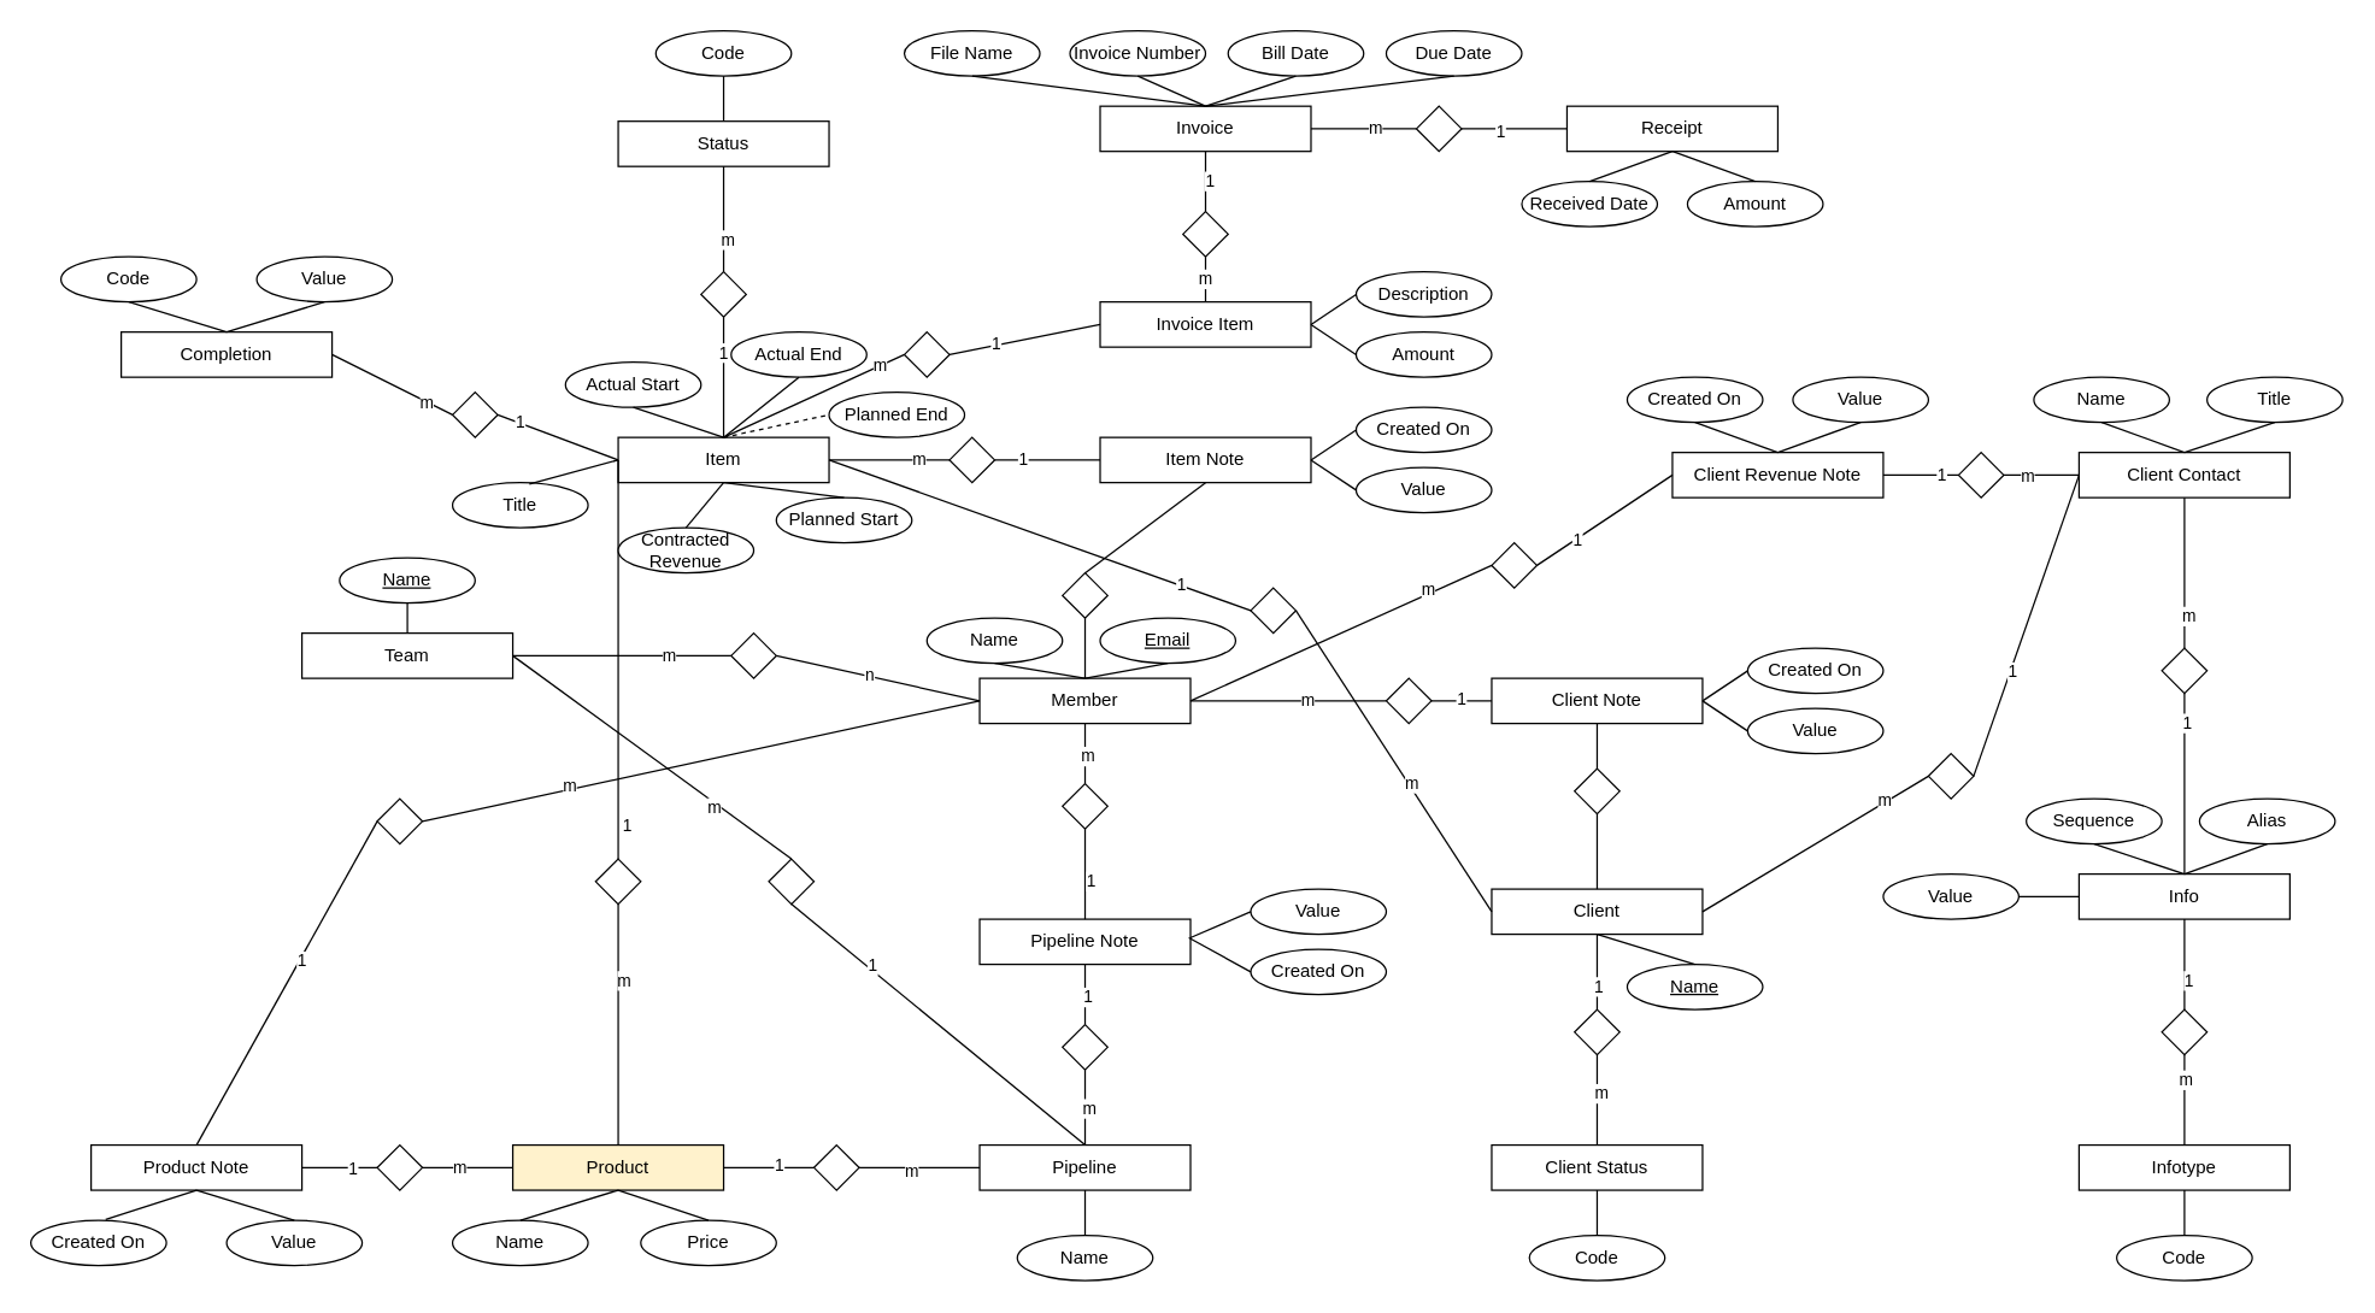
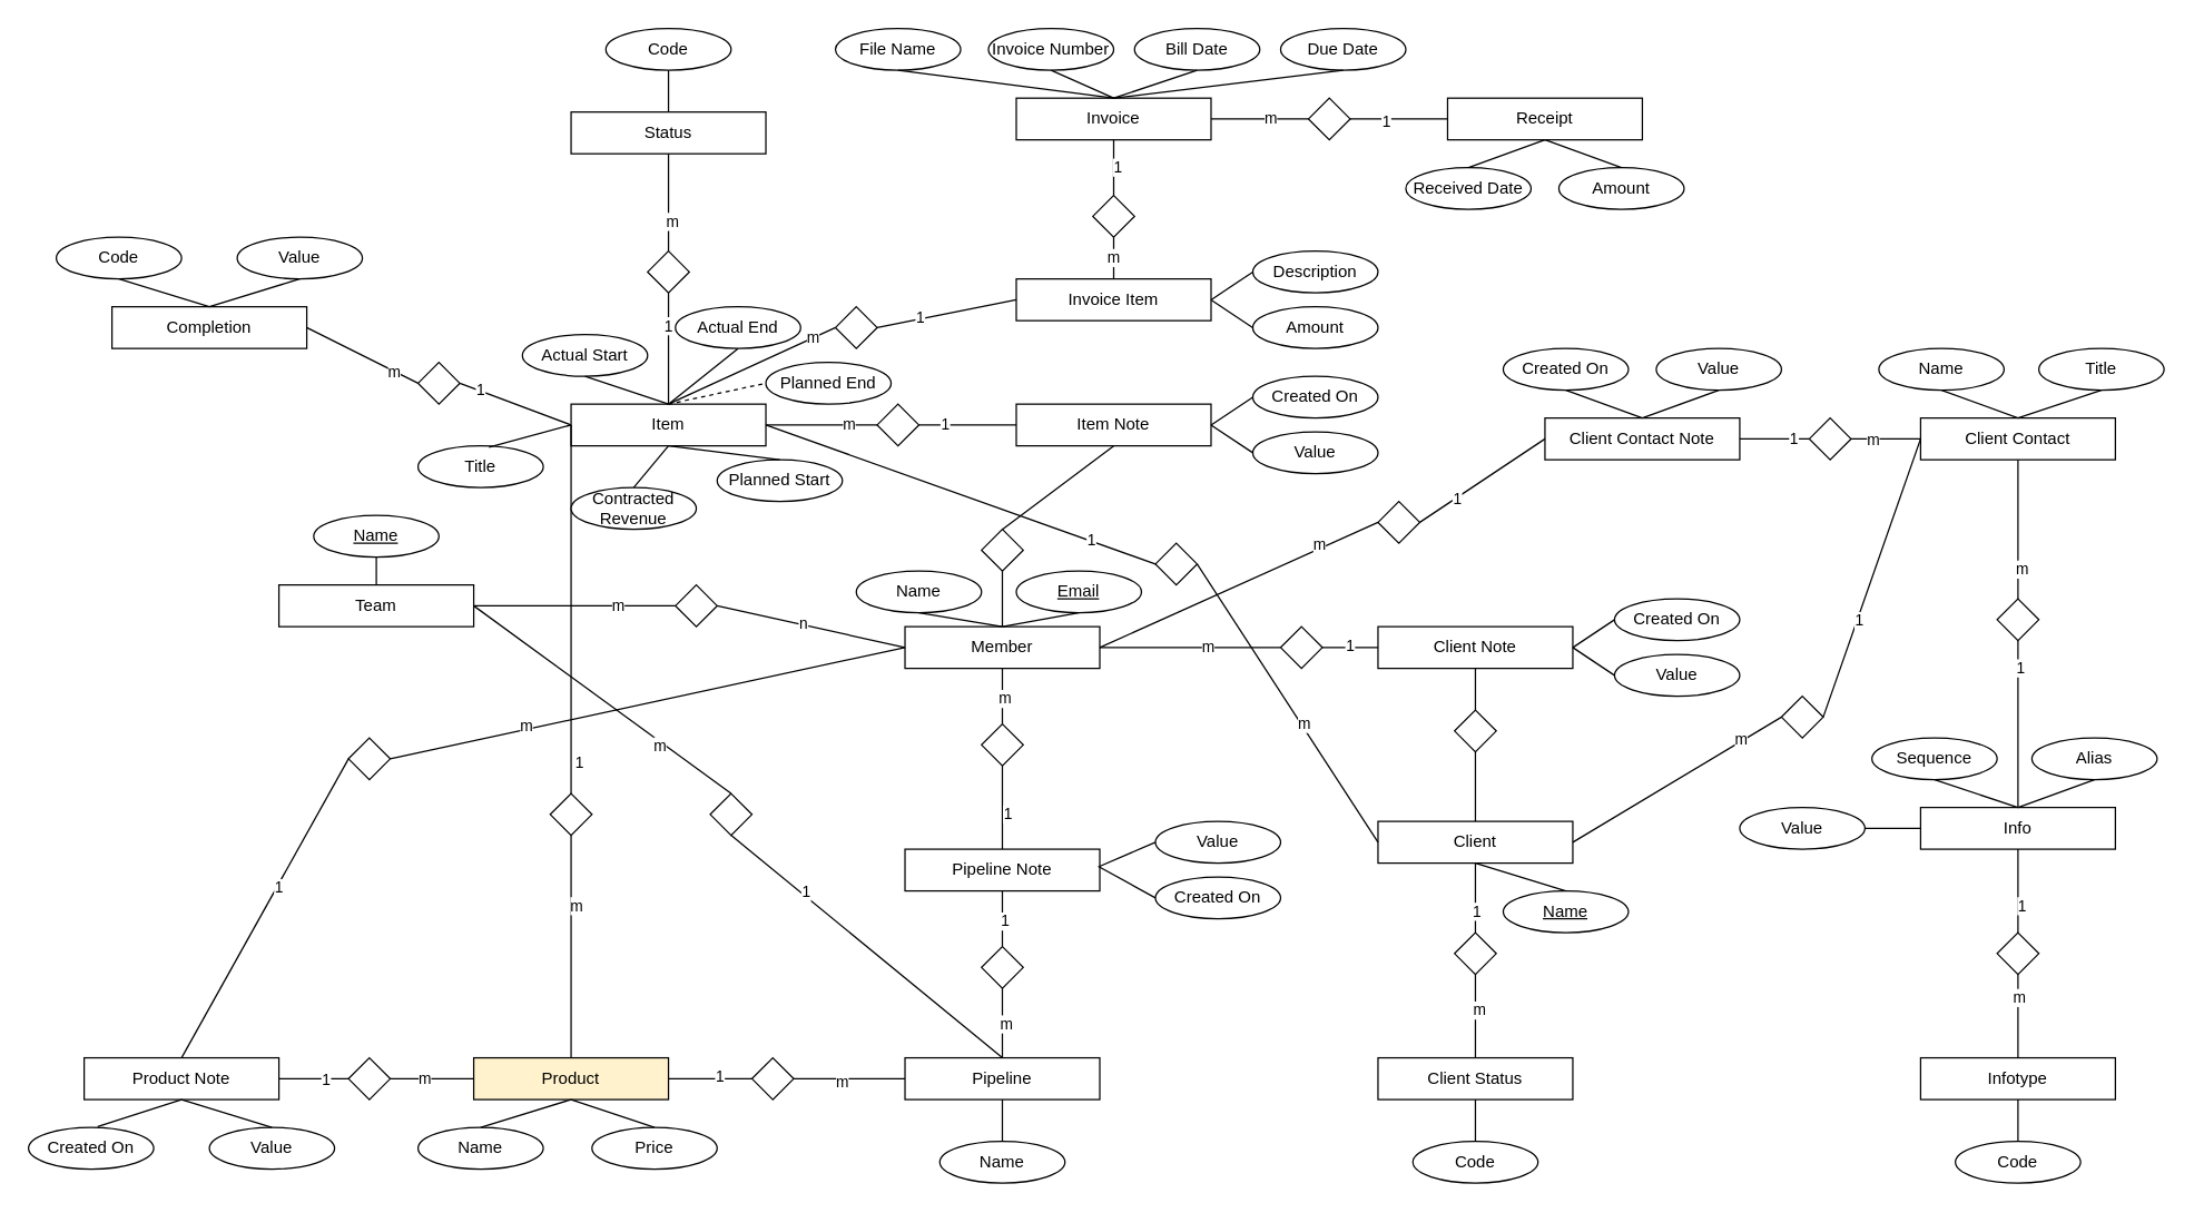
- <mxCell id="33" value="Client Revenue Note" style="rounded=0;whiteSpace=wrap;html=1;shadow=0;" parent="1" vertex="1"><mxGeometry x="1110" y="300" width="140" height="30" as="geometry" /></mxCell>
+ <mxCell id="33" value="Client Contact Note" style="rounded=0;whiteSpace=wrap;html=1;shadow=0;" parent="1" vertex="1"><mxGeometry x="1110" y="300" width="140" height="30" as="geometry" /></mxCell>
